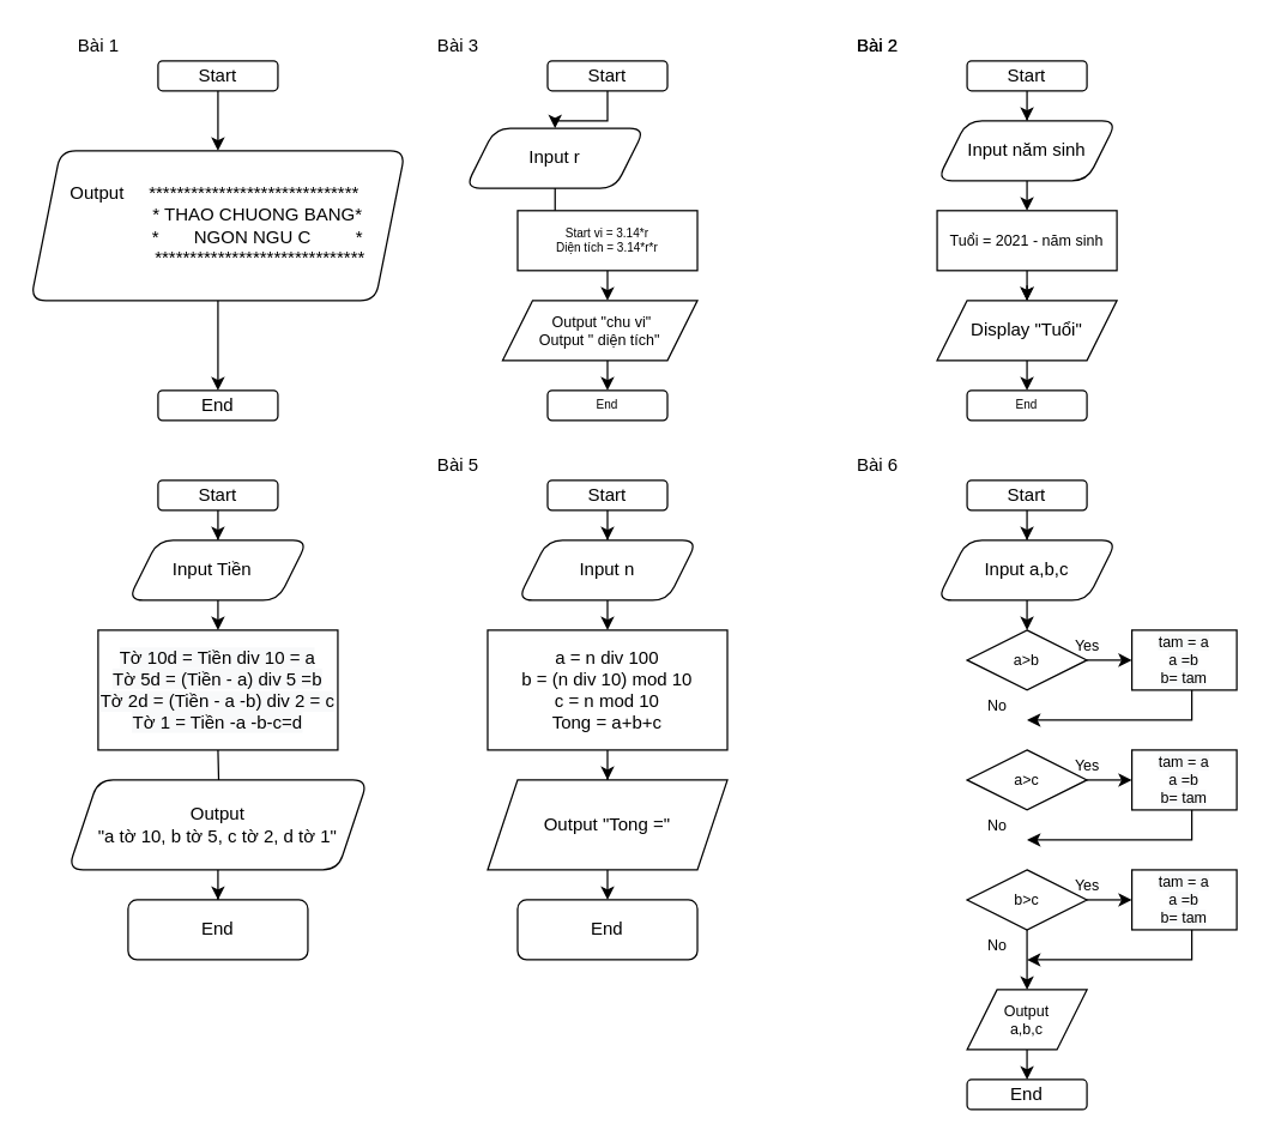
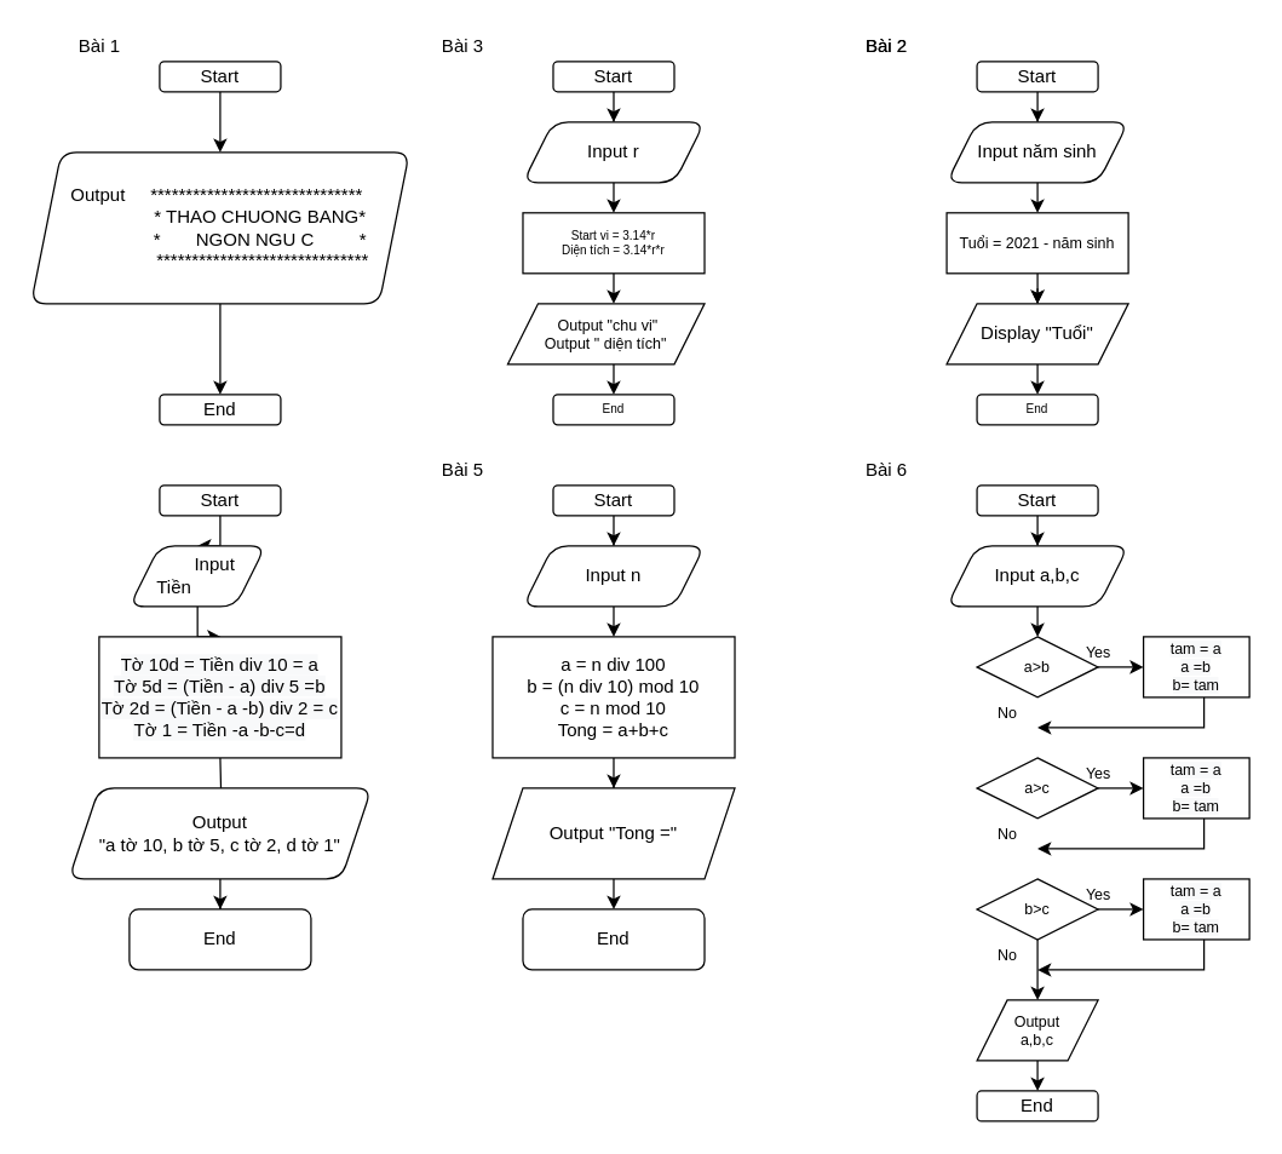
- <mxCell id="12" value="Input r" style="shape=parallelogram;perimeter=parallelogramPerimeter;whiteSpace=wrap;html=1;fixedSize=1;rounded=1;" parent="1" vertex="1"><mxGeometry x="310" y="85" width="120" height="40" as="geometry" /></mxCell>
+ <mxCell id="12" value="Input r" style="shape=parallelogram;perimeter=parallelogramPerimeter;whiteSpace=wrap;html=1;fixedSize=1;rounded=1;" parent="1" vertex="1"><mxGeometry x="345" y="80" width="120" height="40" as="geometry" /></mxCell>
- <mxCell id="41" value="&amp;nbsp; &amp;nbsp; &amp;nbsp; &amp;nbsp;Input Tiền&lt;span style=&quot;white-space: pre&quot;&gt;&#09;&lt;/span&gt;&lt;span style=&quot;white-space: pre&quot;&gt;&#09;&lt;/span&gt;" style="shape=parallelogram;perimeter=parallelogramPerimeter;whiteSpace=wrap;html=1;fixedSize=1;rounded=1;" parent="1" vertex="1"><mxGeometry x="85" y="360" width="120" height="40" as="geometry" /></mxCell>
+ <mxCell id="41" value="&amp;nbsp; &amp;nbsp; &amp;nbsp; &amp;nbsp;Input Tiền&lt;span style=&quot;white-space: pre&quot;&gt;&#09;&lt;/span&gt;&lt;span style=&quot;white-space: pre&quot;&gt;&#09;&lt;/span&gt;" style="shape=parallelogram;perimeter=parallelogramPerimeter;whiteSpace=wrap;html=1;fixedSize=1;rounded=1;" parent="1" vertex="1"><mxGeometry x="85" y="360" width="90" height="40" as="geometry" /></mxCell>
